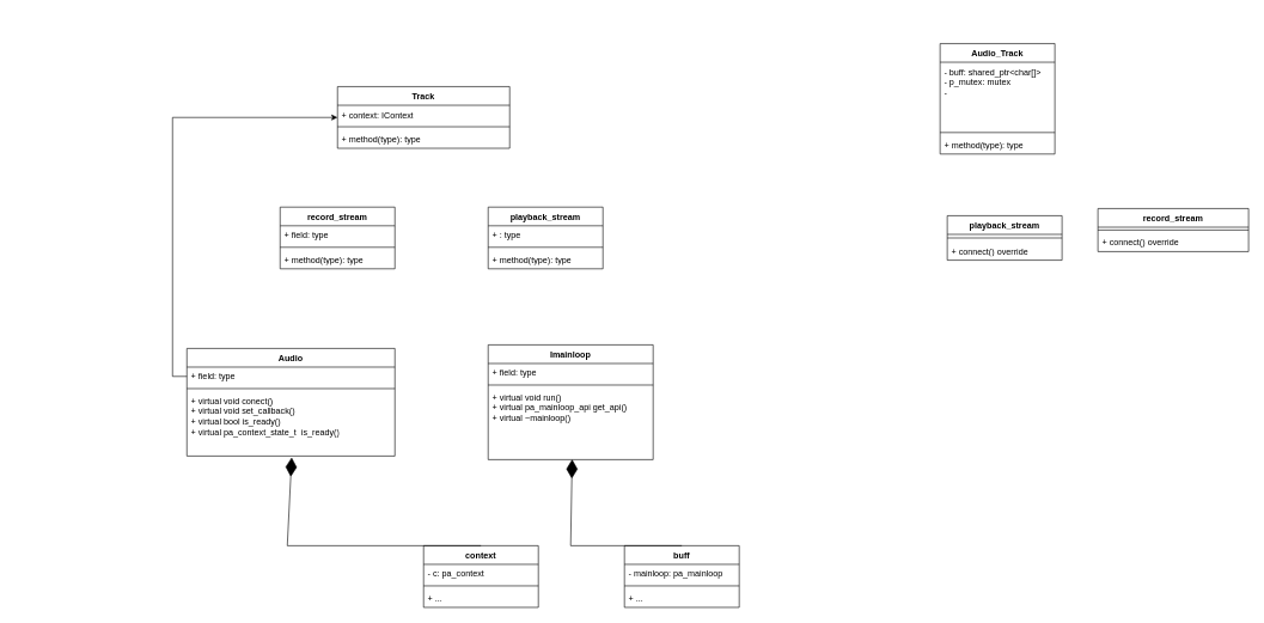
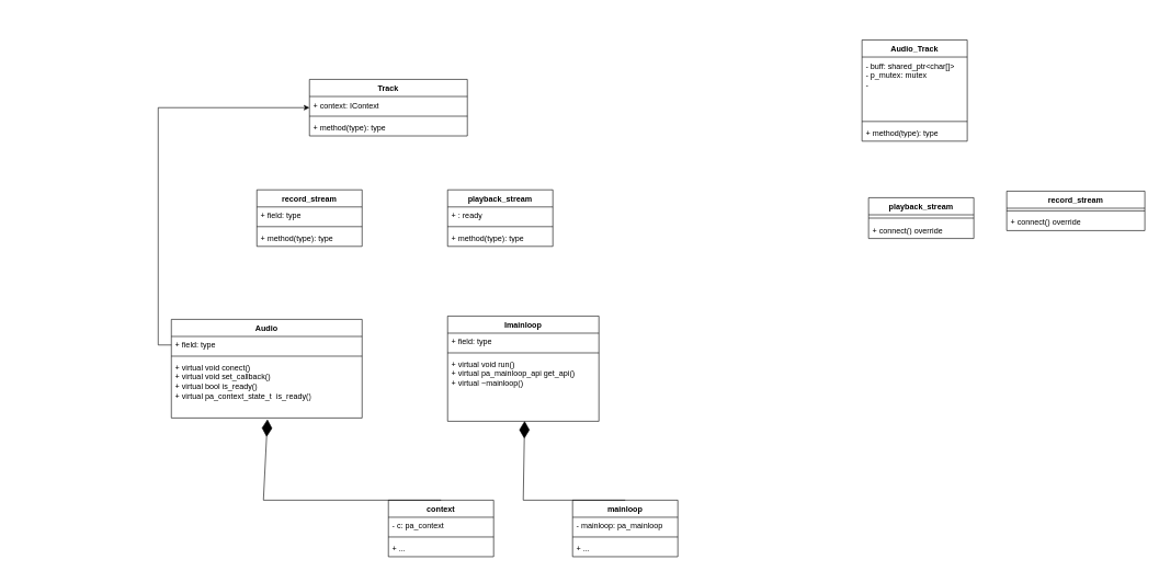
- <mxCell id="38" value="+ : type" style="text;strokeColor=none;fillColor=none;align=left;verticalAlign=top;spacingLeft=4;spacingRight=4;overflow=hidden;rotatable=0;points=[[0,0.5],[1,0.5]];portConstraint=eastwest;whiteSpace=wrap;html=1;" vertex="1" parent="37"><mxGeometry y="26" width="160" height="26" as="geometry" /></mxCell>
+ <mxCell id="38" value="+ : ready" style="text;strokeColor=none;fillColor=none;align=left;verticalAlign=top;spacingLeft=4;spacingRight=4;overflow=hidden;rotatable=0;points=[[0,0.5],[1,0.5]];portConstraint=eastwest;whiteSpace=wrap;html=1;" vertex="1" parent="37"><mxGeometry y="26" width="160" height="26" as="geometry" /></mxCell>
- <mxCell id="25" value="buff" style="swimlane;fontStyle=1;align=center;verticalAlign=top;childLayout=stackLayout;horizontal=1;startSize=26;horizontalStack=0;resizeParent=1;resizeParentMax=0;resizeLast=0;collapsible=1;marginBottom=0;whiteSpace=wrap;html=1;" parent="1" vertex="1"><mxGeometry x="870" y="760" width="160" height="86" as="geometry" /></mxCell>
+ <mxCell id="25" value="mainloop" style="swimlane;fontStyle=1;align=center;verticalAlign=top;childLayout=stackLayout;horizontal=1;startSize=26;horizontalStack=0;resizeParent=1;resizeParentMax=0;resizeLast=0;collapsible=1;marginBottom=0;whiteSpace=wrap;html=1;" parent="1" vertex="1"><mxGeometry x="870" y="760" width="160" height="86" as="geometry" /></mxCell>
